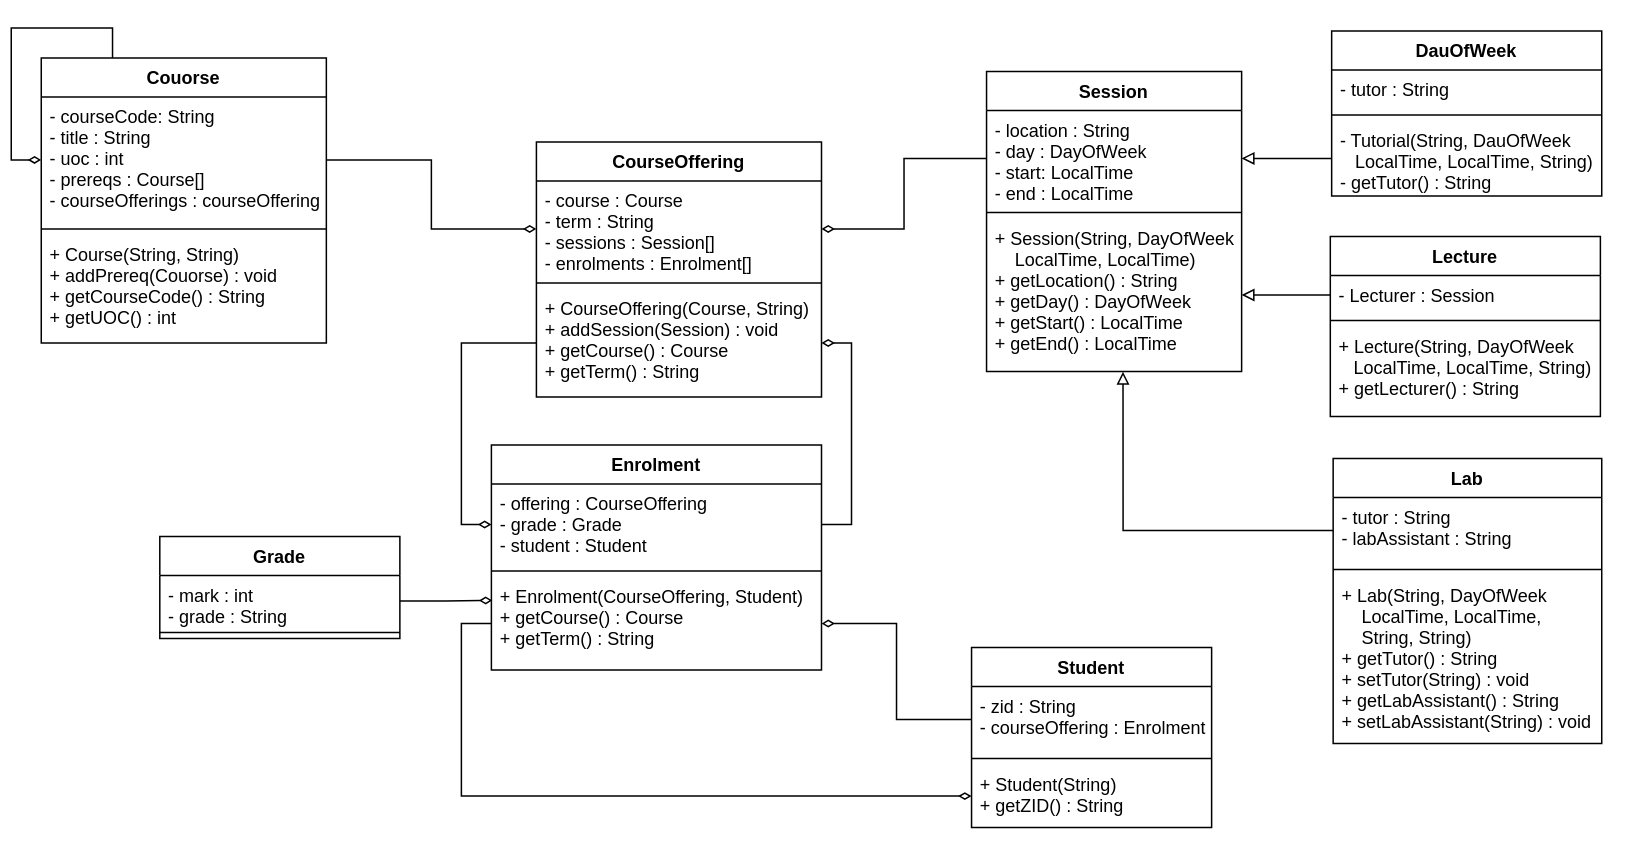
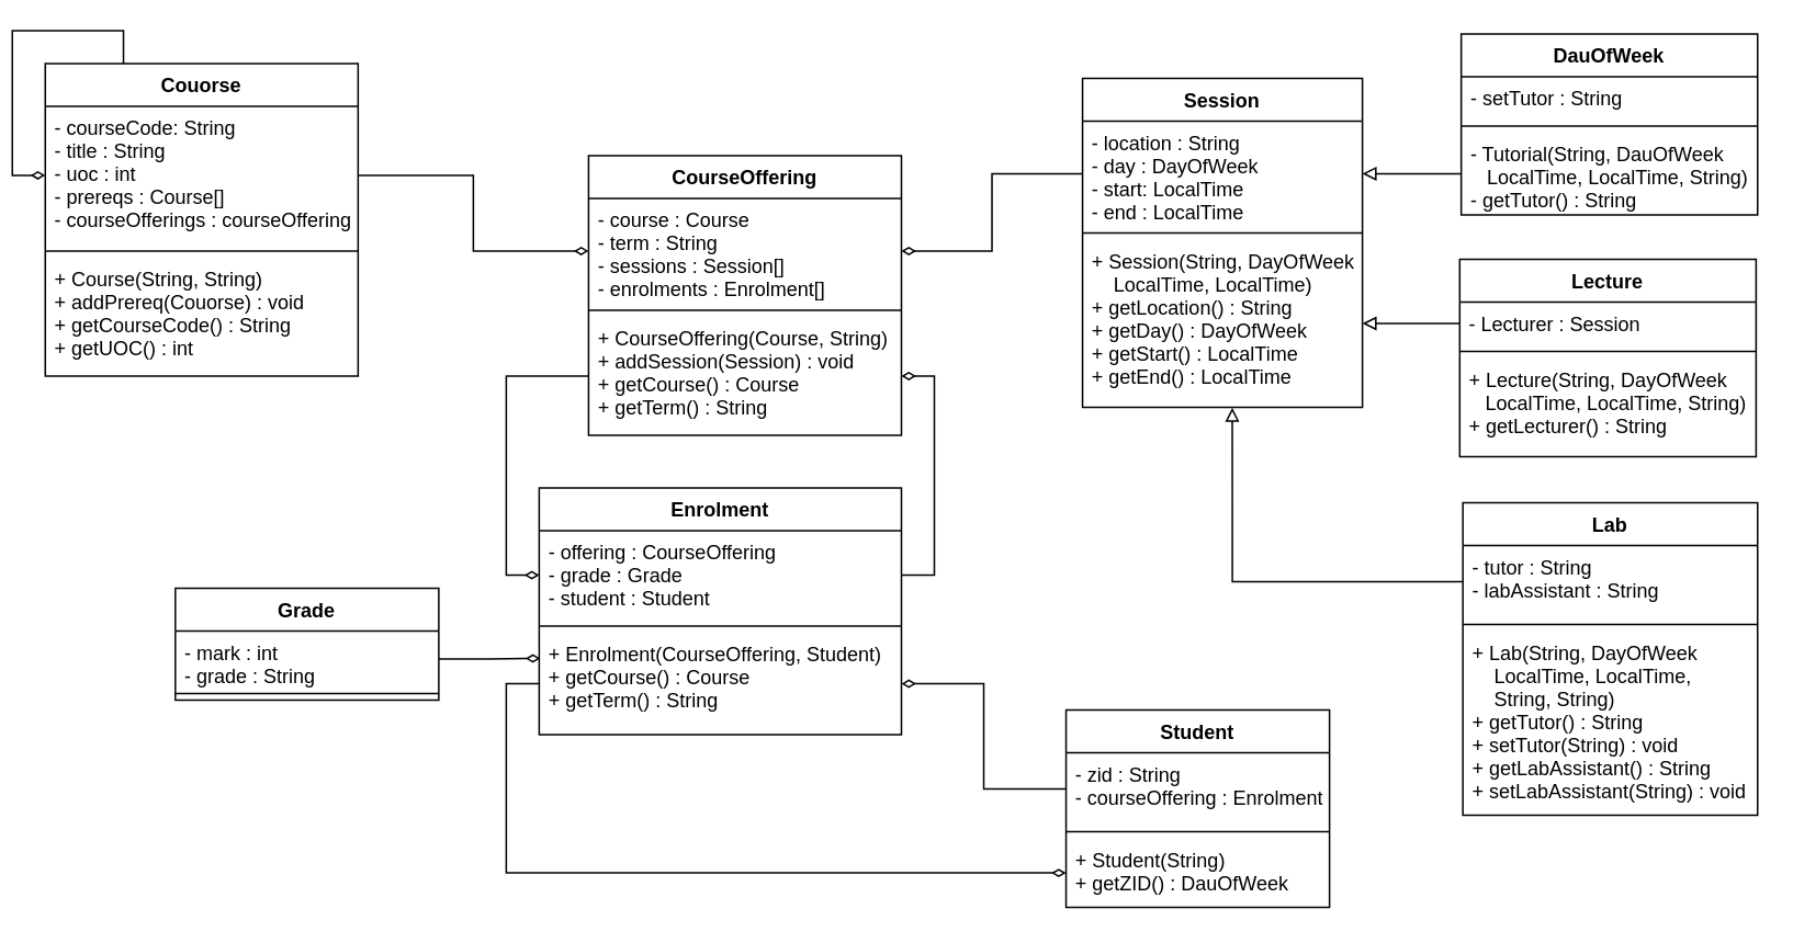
- <mxCell id="35" value="- tutor : String" style="text;strokeColor=none;fillColor=none;align=left;verticalAlign=top;spacingLeft=4;spacingRight=4;overflow=hidden;rotatable=0;points=[[0,0.5],[1,0.5]];portConstraint=eastwest;" parent="34" vertex="1"><mxGeometry y="26" width="180" height="26" as="geometry" /></mxCell>
+ <mxCell id="35" value="- setTutor : String" style="text;strokeColor=none;fillColor=none;align=left;verticalAlign=top;spacingLeft=4;spacingRight=4;overflow=hidden;rotatable=0;points=[[0,0.5],[1,0.5]];portConstraint=eastwest;" parent="34" vertex="1"><mxGeometry y="26" width="180" height="26" as="geometry" /></mxCell>
- <mxCell id="5" value="+ Student(String)&#10;+ getZID() : String&#10;" style="text;strokeColor=none;fillColor=none;align=left;verticalAlign=top;spacingLeft=4;spacingRight=4;overflow=hidden;rotatable=0;points=[[0,0.5],[1,0.5]];portConstraint=eastwest;" parent="2" vertex="1"><mxGeometry y="78" width="160" height="42" as="geometry" /></mxCell>
+ <mxCell id="5" value="+ Student(String)&#10;+ getZID() : DauOfWeek&#10;" style="text;strokeColor=none;fillColor=none;align=left;verticalAlign=top;spacingLeft=4;spacingRight=4;overflow=hidden;rotatable=0;points=[[0,0.5],[1,0.5]];portConstraint=eastwest;" parent="2" vertex="1"><mxGeometry y="78" width="160" height="42" as="geometry" /></mxCell>
